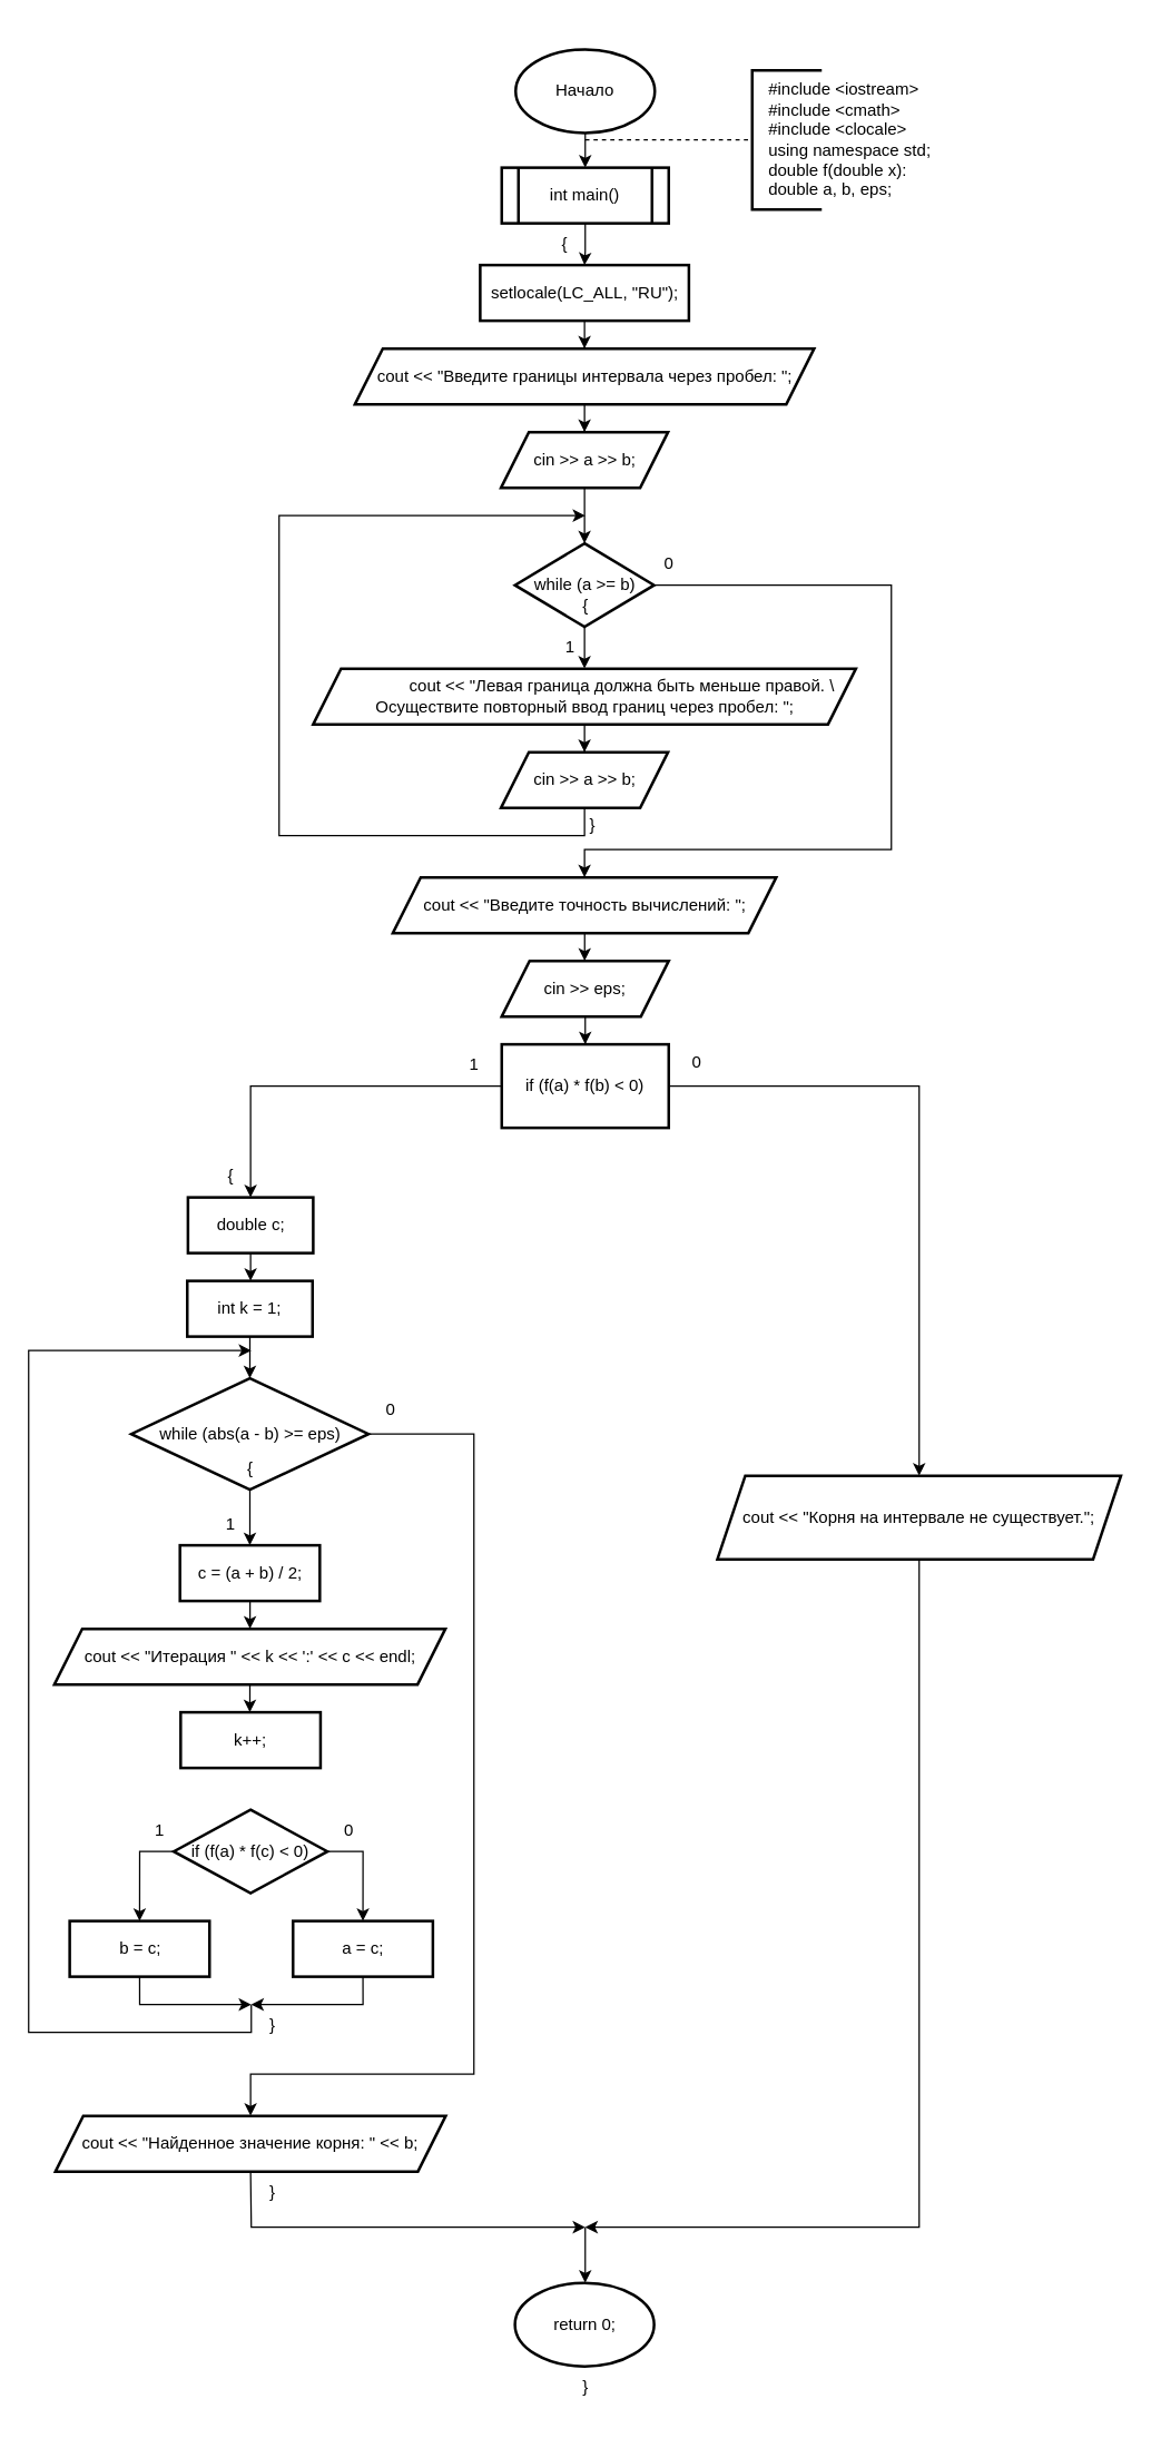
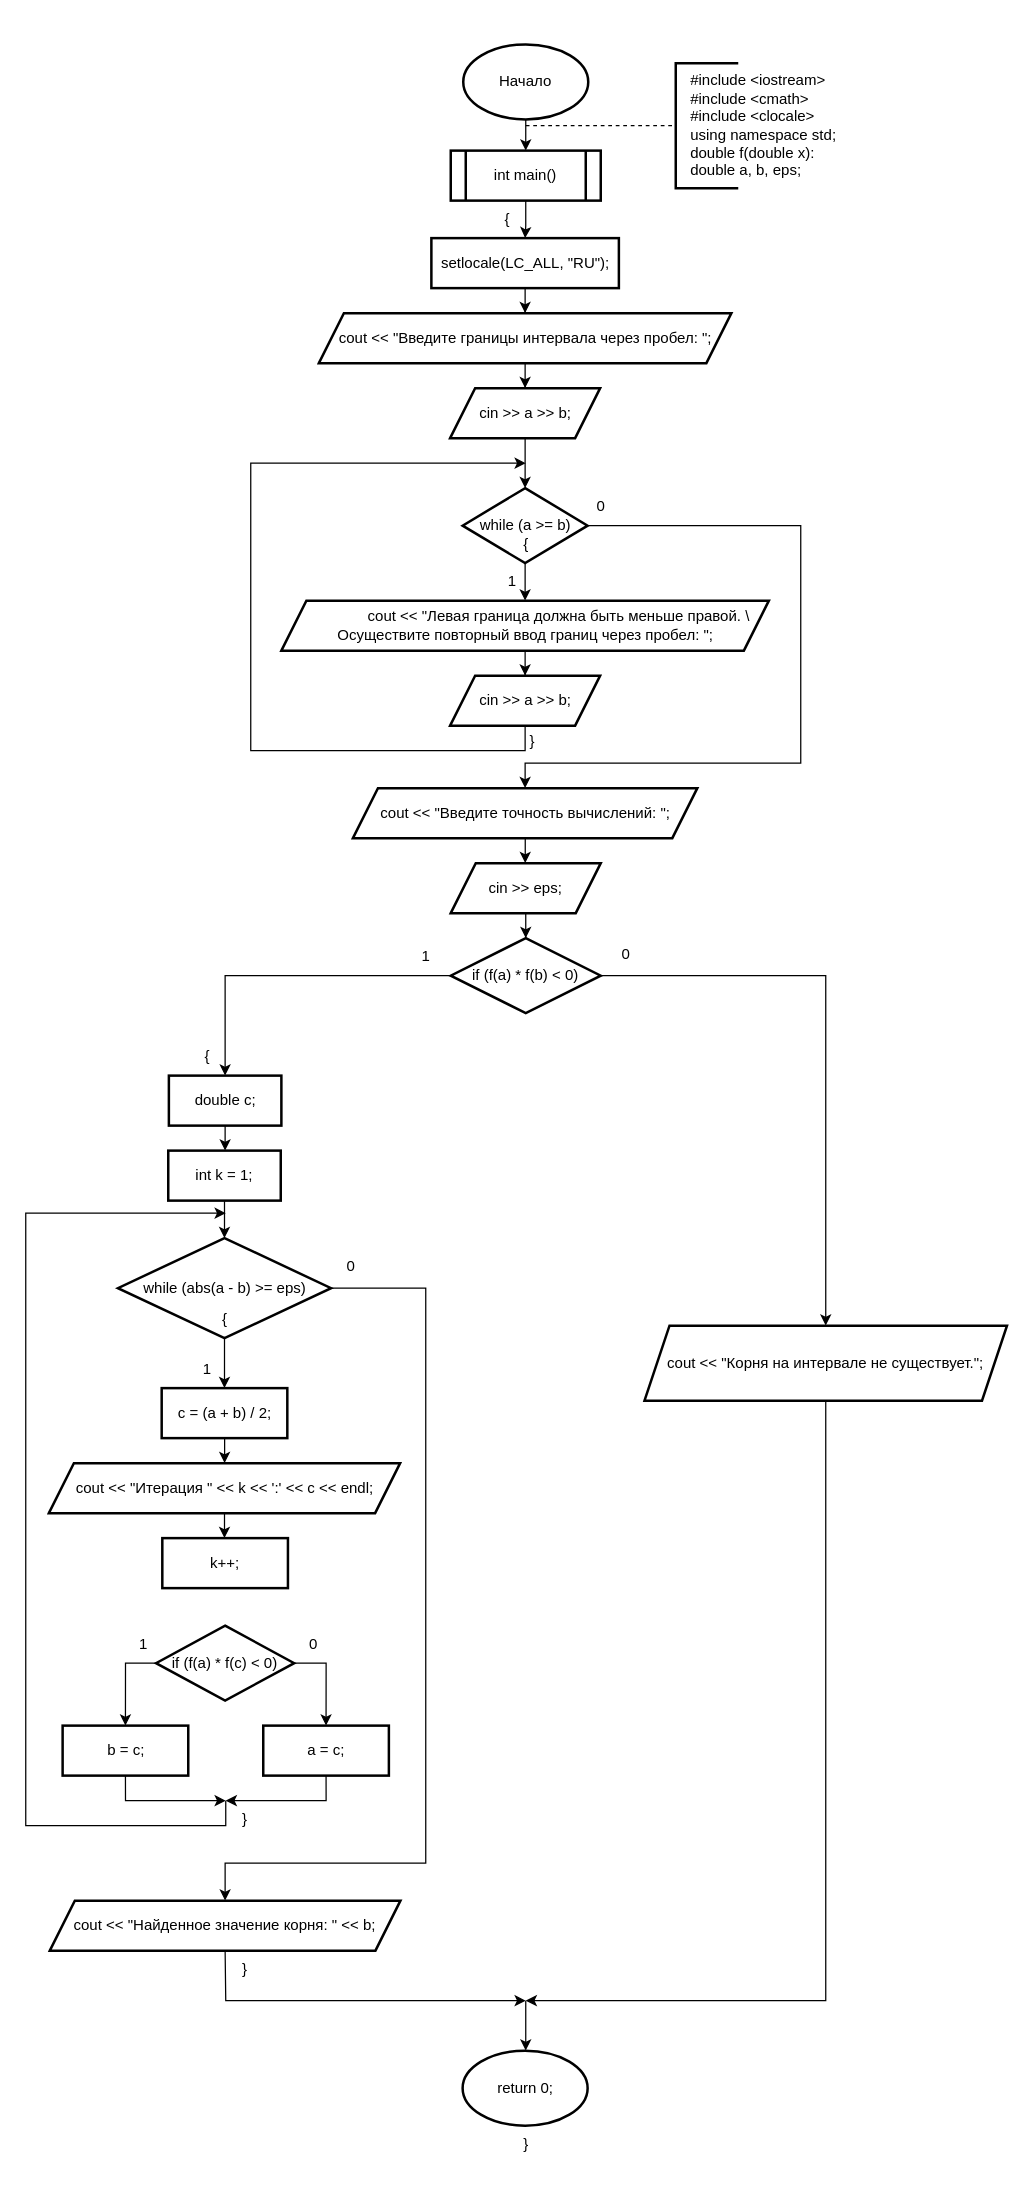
- <mxCell id="34" value="if (f(a) * f(b) &amp;lt; 0)" style="whiteSpace=wrap;html=1;strokeWidth=2;rounded=0;" parent="2" vertex="1"><mxGeometry x="340" y="730" width="120" height="60" as="geometry" /></mxCell>
+ <mxCell id="34" value="if (f(a) * f(b) &amp;lt; 0)" style="rhombus;whiteSpace=wrap;html=1;strokeWidth=2;" parent="2" vertex="1"><mxGeometry x="340" y="730" width="120" height="60" as="geometry" /></mxCell>
